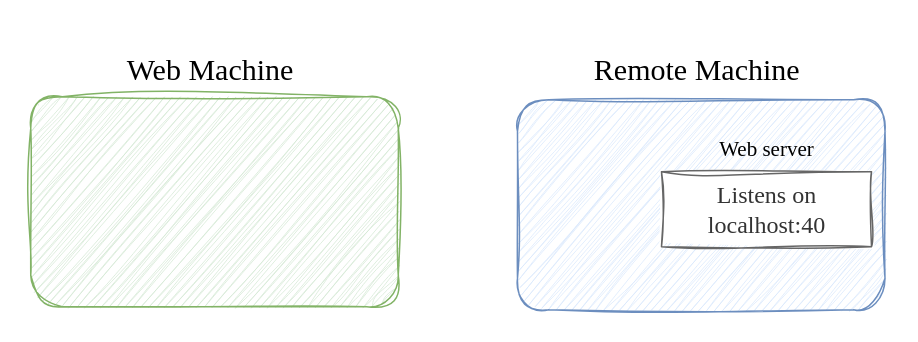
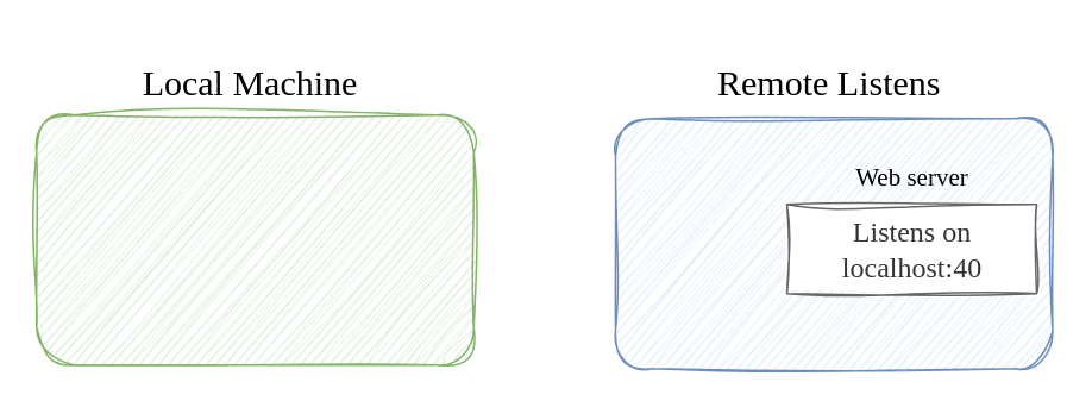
- <mxCell id="3" value="&lt;font style=&quot;font-size: 20px;&quot;&gt;Web Machine&lt;br&gt;&lt;/font&gt;" style="text;html=1;strokeColor=none;fillColor=none;align=center;verticalAlign=middle;whiteSpace=wrap;rounded=0;sketch=1;curveFitting=1;jiggle=2;fontFamily=Comic Sans MS;" parent="1" vertex="1"><mxGeometry x="64.88" y="20" width="150.25" height="50" as="geometry" /></mxCell>
+ <mxCell id="3" value="&lt;font style=&quot;font-size: 20px;&quot;&gt;Local Machine&lt;br&gt;&lt;/font&gt;" style="text;html=1;strokeColor=none;fillColor=none;align=center;verticalAlign=middle;whiteSpace=wrap;rounded=0;sketch=1;curveFitting=1;jiggle=2;fontFamily=Comic Sans MS;" parent="1" vertex="1"><mxGeometry x="64.88" y="20" width="150.25" height="50" as="geometry" /></mxCell>
- <mxCell id="4" value="&lt;font style=&quot;font-size: 20px;&quot;&gt;Remote Machine&lt;br&gt;&lt;/font&gt;" style="text;html=1;strokeColor=none;fillColor=none;align=center;verticalAlign=middle;whiteSpace=wrap;rounded=0;sketch=1;curveFitting=1;jiggle=2;fontFamily=Comic Sans MS;" parent="1" vertex="1"><mxGeometry x="377" y="20" width="175" height="50" as="geometry" /></mxCell>
+ <mxCell id="4" value="&lt;font style=&quot;font-size: 20px;&quot;&gt;Remote Listens&lt;br&gt;&lt;/font&gt;" style="text;html=1;strokeColor=none;fillColor=none;align=center;verticalAlign=middle;whiteSpace=wrap;rounded=0;sketch=1;curveFitting=1;jiggle=2;fontFamily=Comic Sans MS;" parent="1" vertex="1"><mxGeometry x="377" y="20" width="175" height="50" as="geometry" /></mxCell>
